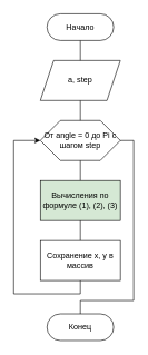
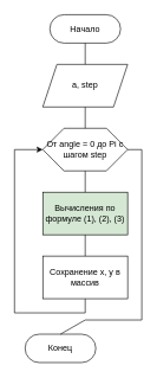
- <mxCell id="3" value="Конец" style="rounded=1;whiteSpace=wrap;html=1;arcSize=50;" vertex="1" parent="1"><mxGeometry x="70" y="470" width="100" height="40" as="geometry" /></mxCell>
+ <mxCell id="3" value="Конец" style="rounded=1;whiteSpace=wrap;html=1;arcSize=50;" vertex="1" parent="1"><mxGeometry x="35" y="470" width="100" height="40" as="geometry" /></mxCell>
